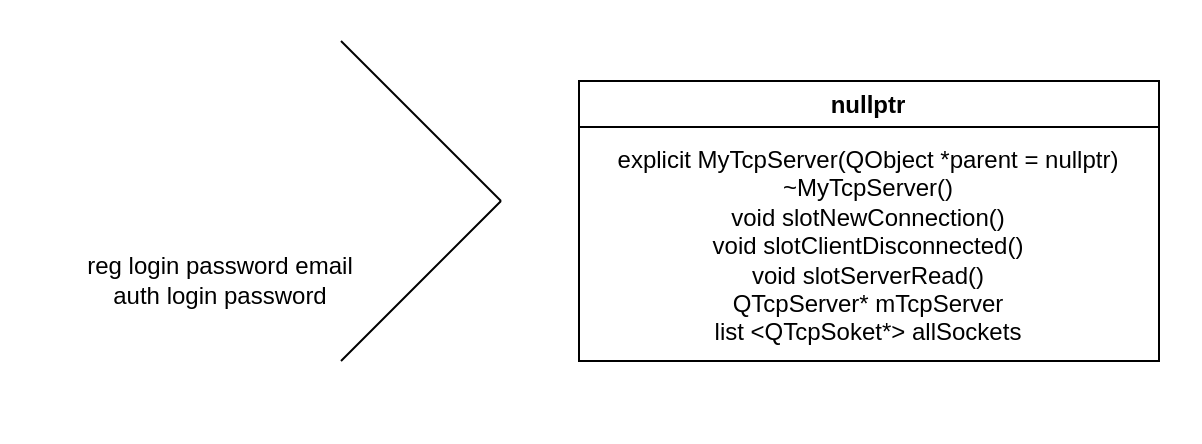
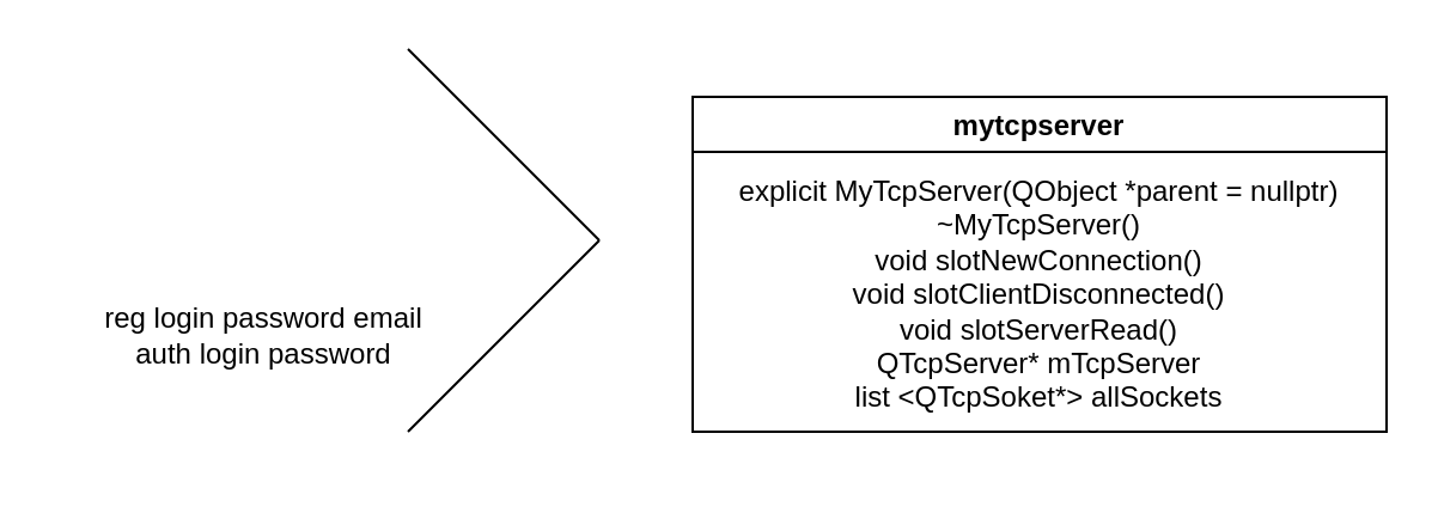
- <mxCell id="2" value="nullptr" style="swimlane;" parent="1" vertex="1"><mxGeometry x="289" y="40" width="290" height="140" as="geometry" /></mxCell>
+ <mxCell id="2" value="mytcpserver" style="swimlane;" parent="1" vertex="1"><mxGeometry x="289" y="40" width="290" height="140" as="geometry" /></mxCell>
